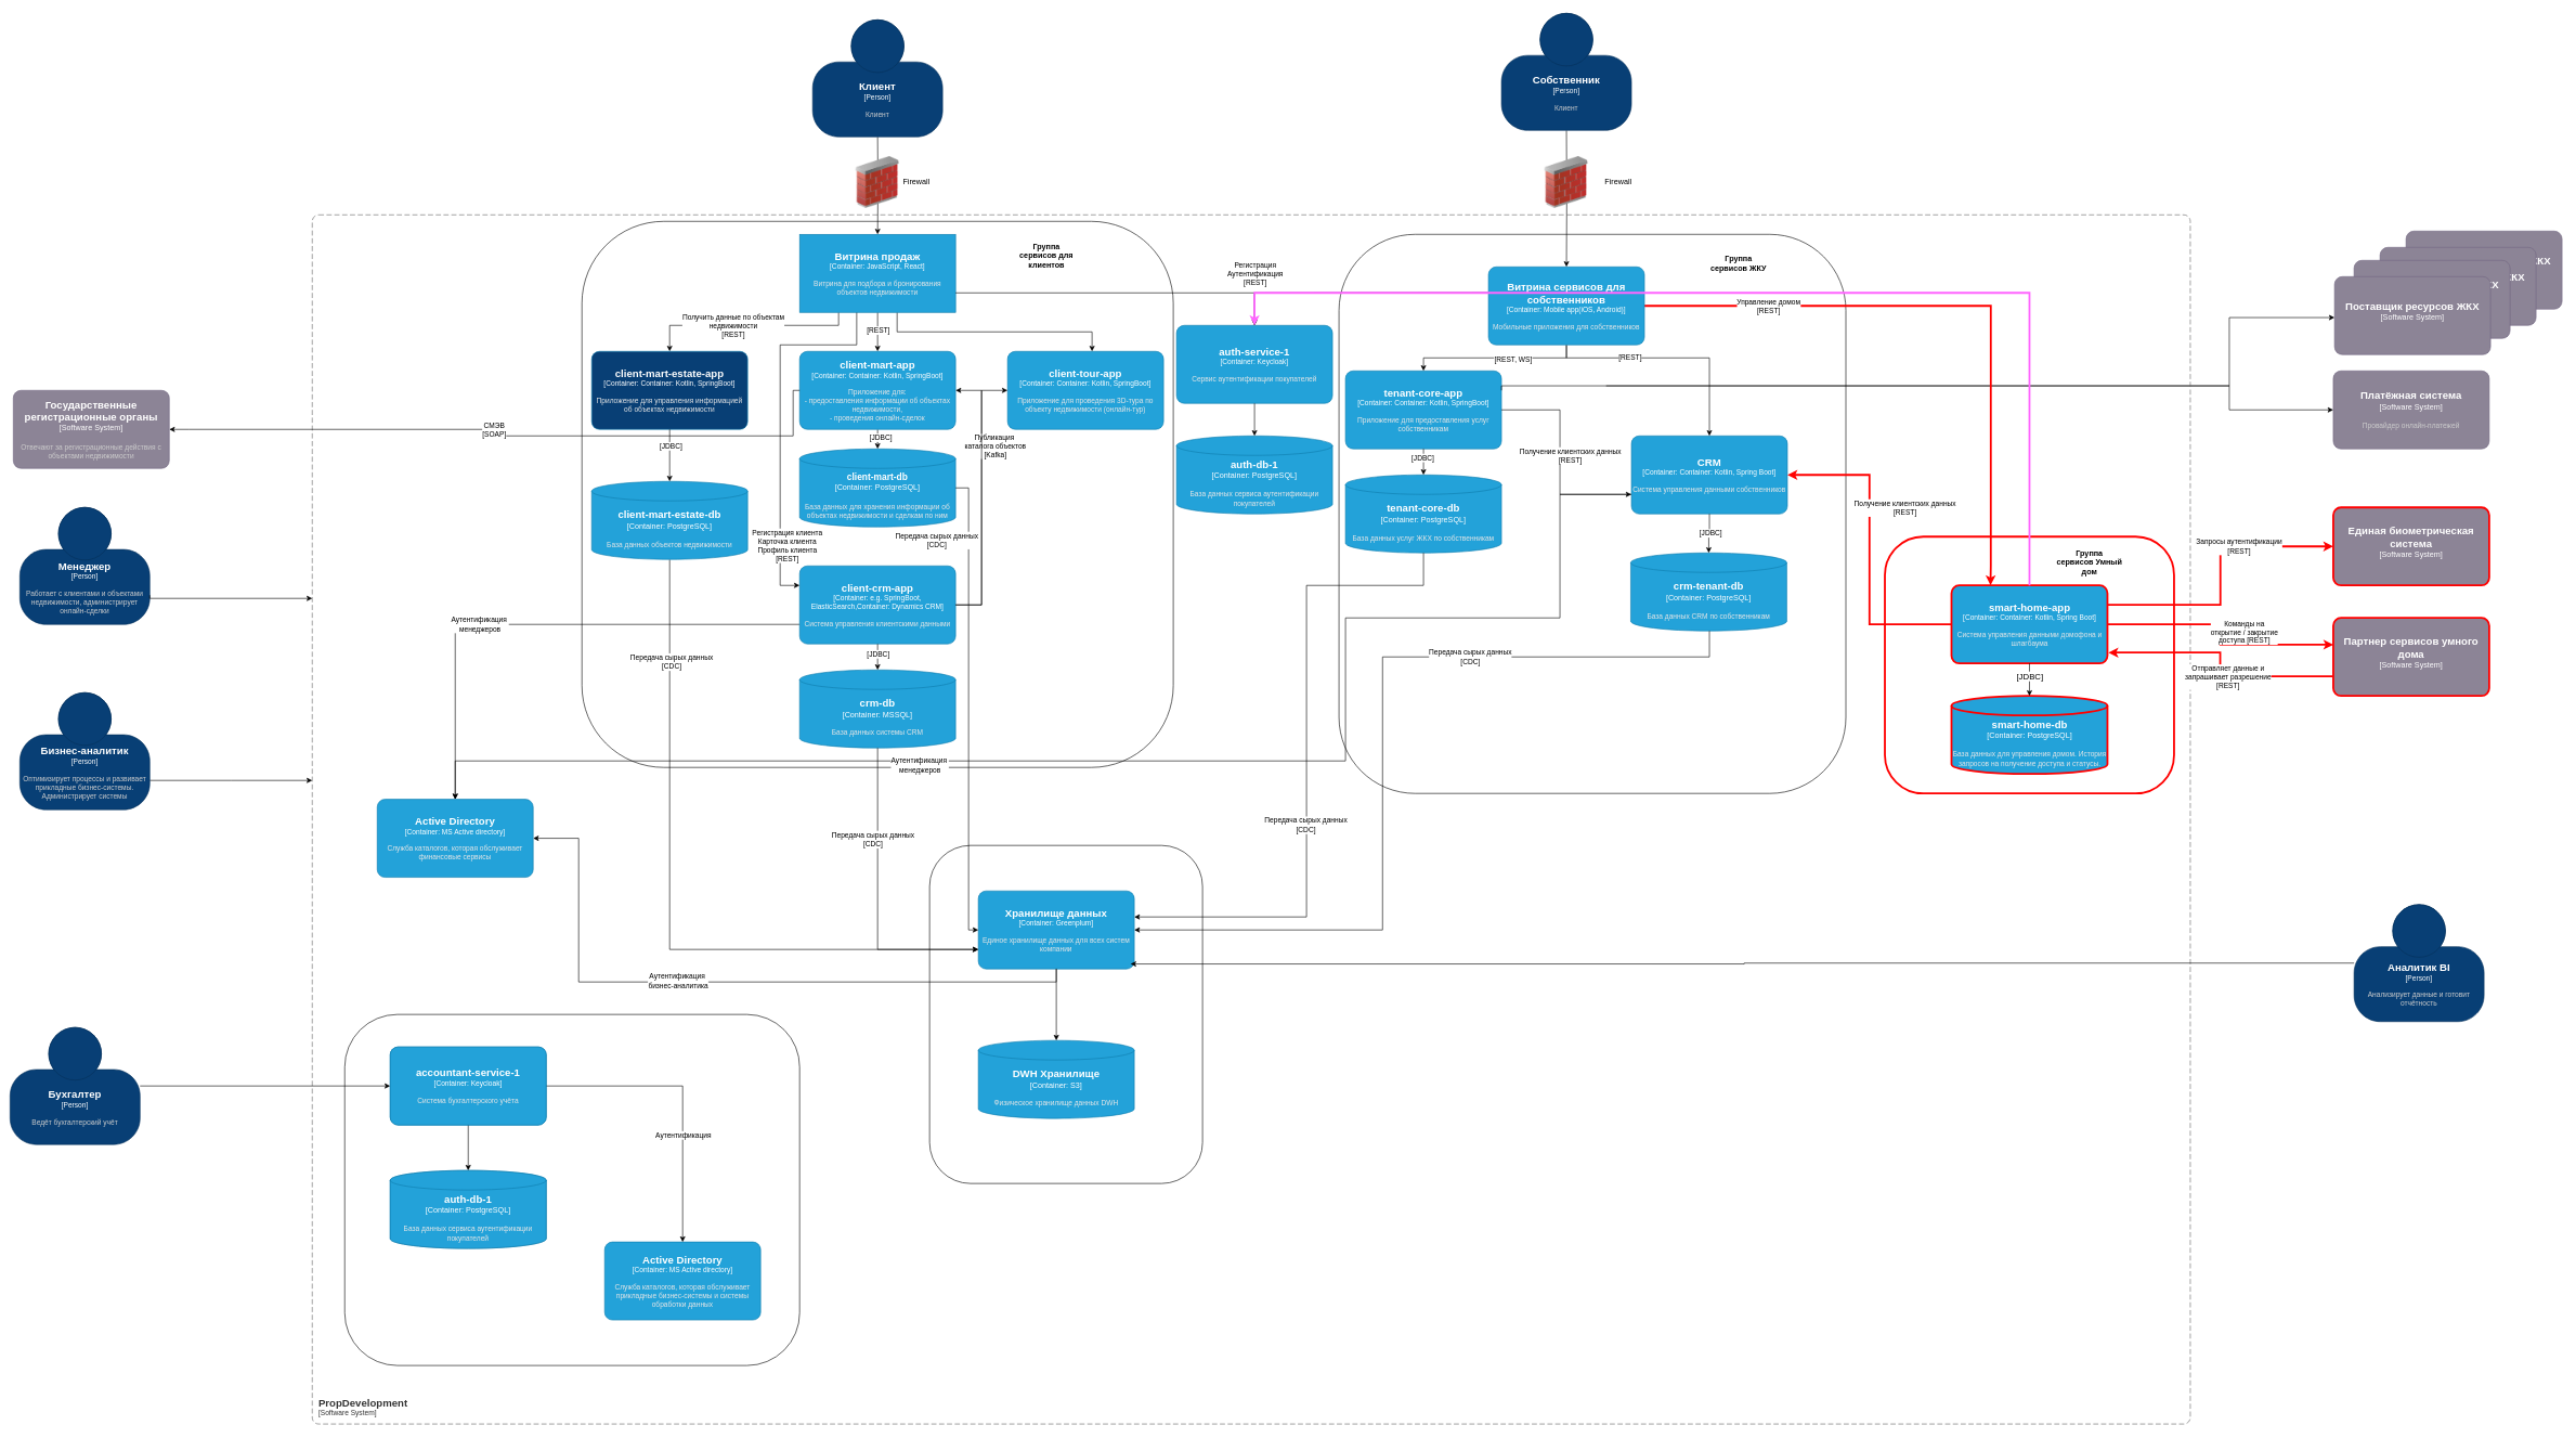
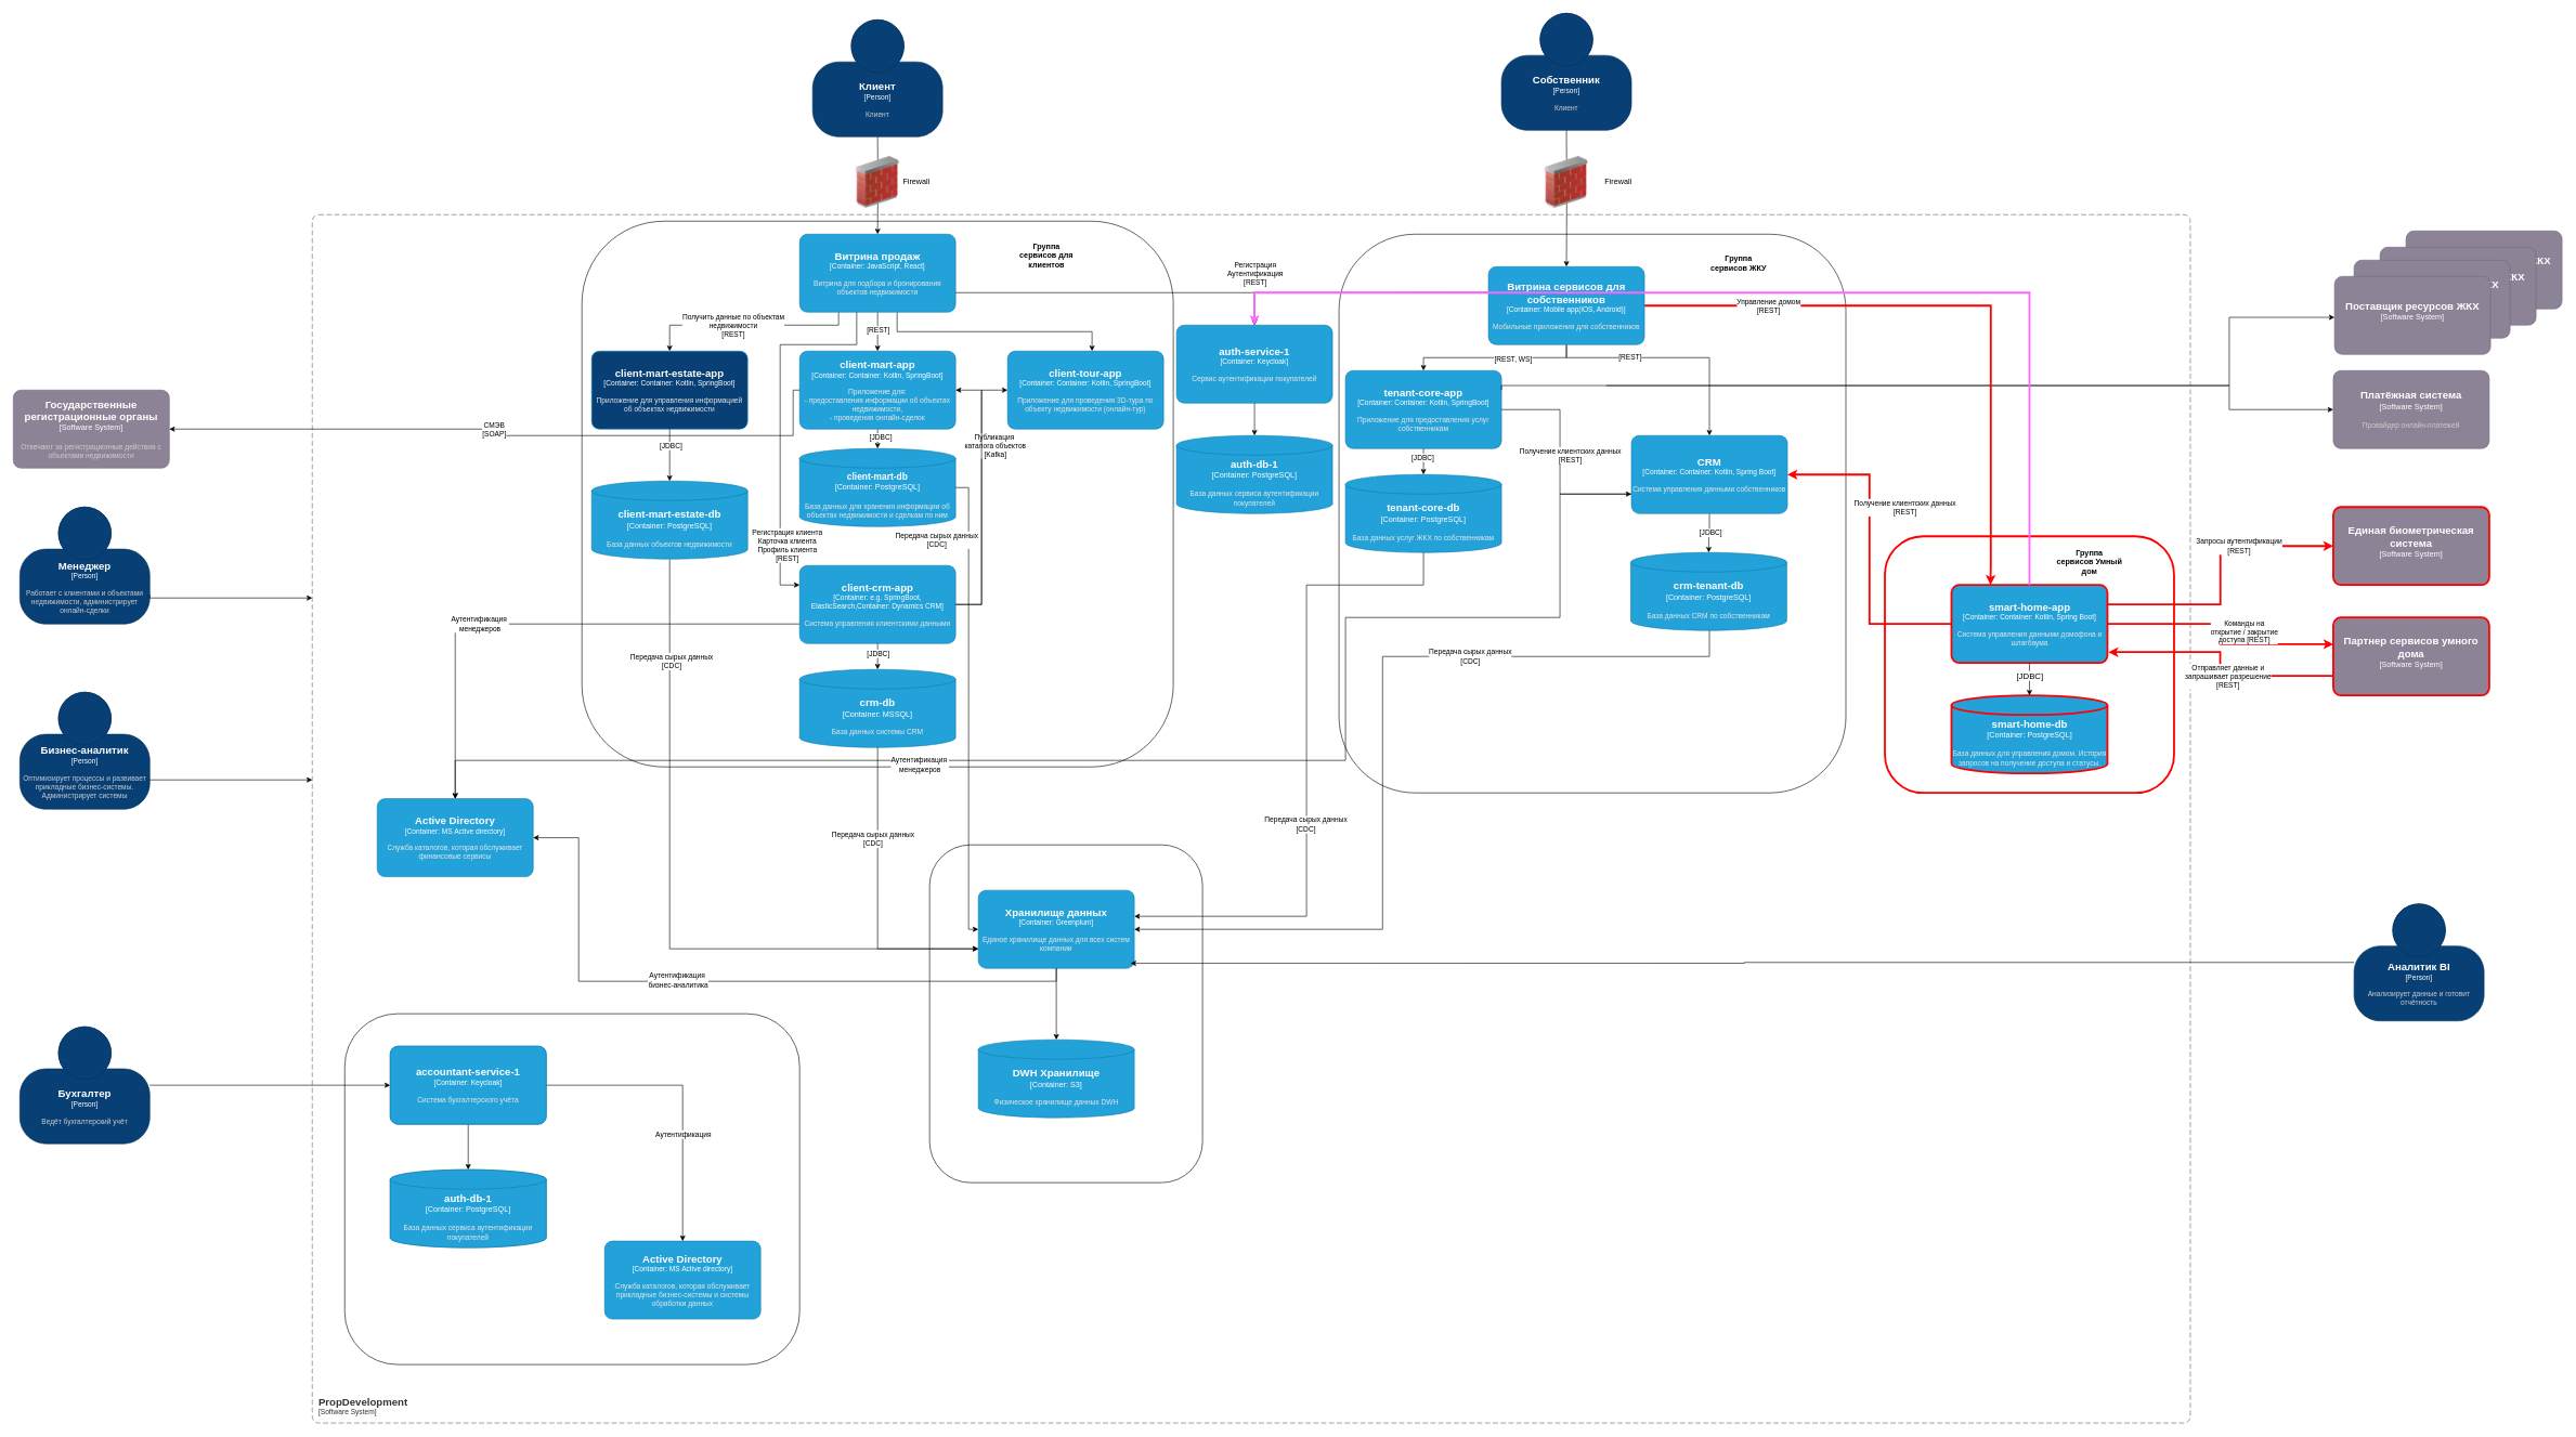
- <mxCell id="62" value="&lt;font style=&quot;font-size: 16px&quot;&gt;&lt;b&gt;Витрина продаж&lt;/b&gt;&lt;/font&gt;&lt;div&gt;[Container: JavaScript, React]&lt;/div&gt;&lt;br&gt;&lt;div&gt;&lt;font style=&quot;font-size: 11px&quot;&gt;&lt;font color=&quot;#E6E6E6&quot;&gt;Витрина для подбора и бронирования объектов недвижимости&lt;/font&gt;&lt;/div&gt;" style="whiteSpace=wrap;html=1;fontSize=11;labelBackgroundColor=none;fillColor=#23A2D9;fontColor=#ffffff;align=center;arcSize=10;strokeColor=#0E7DAD;metaEdit=1;resizable=0;points=[[0.25,0,0],[0.5,0,0],[0.75,0,0],[1,0.25,0],[1,0.5,0],[1,0.75,0],[0.75,1,0],[0.5,1,0],[0.25,1,0],[0,0.75,0],[0,0.5,0],[0,0.25,0]];rounded=0;" parent="1" vertex="1"><mxGeometry x="1230" y="360" width="240" height="120" as="geometry" /></mxCell>
+ <mxCell id="62" value="&lt;font style=&quot;font-size: 16px&quot;&gt;&lt;b&gt;Витрина продаж&lt;/b&gt;&lt;/font&gt;&lt;div&gt;[Container: JavaScript, React]&lt;/div&gt;&lt;br&gt;&lt;div&gt;&lt;font style=&quot;font-size: 11px&quot;&gt;&lt;font color=&quot;#E6E6E6&quot;&gt;Витрина для подбора и бронирования объектов недвижимости&lt;/font&gt;&lt;/div&gt;" style="rounded=1;whiteSpace=wrap;html=1;fontSize=11;labelBackgroundColor=none;fillColor=#23A2D9;fontColor=#ffffff;align=center;arcSize=10;strokeColor=#0E7DAD;metaEdit=1;resizable=0;points=[[0.25,0,0],[0.5,0,0],[0.75,0,0],[1,0.25,0],[1,0.5,0],[1,0.75,0],[0.75,1,0],[0.5,1,0],[0.25,1,0],[0,0.75,0],[0,0.5,0],[0,0.25,0]];" parent="1" vertex="1"><mxGeometry x="1230" y="360" width="240" height="120" as="geometry" /></mxCell>
- <mxCell id="67" value="&lt;font style=&quot;font-size: 16px&quot;&gt;&lt;b&gt;Бухгалтер&lt;/b&gt;&lt;/font&gt;&lt;div&gt;[Person]&lt;/div&gt;&lt;br&gt;&lt;div&gt;&lt;font style=&quot;font-size: 11px&quot;&gt;&lt;font color=&quot;#cccccc&quot;&gt;Ведёт бухгалтерский учёт&lt;/font&gt;&lt;/div&gt;" style="html=1;fontSize=11;dashed=0;whiteSpace=wrap;fillColor=#083F75;strokeColor=#06315C;fontColor=#ffffff;shape=mxgraph.c4.person2;align=center;metaEdit=1;points=[[0.5,0,0],[1,0.5,0],[1,0.75,0],[0.75,1,0],[0.5,1,0],[0.25,1,0],[0,0.75,0],[0,0.5,0]];resizable=0;" parent="1" vertex="1"><mxGeometry x="15" y="1580" width="200" height="180" as="geometry" /></mxCell>
+ <mxCell id="67" value="&lt;font style=&quot;font-size: 16px&quot;&gt;&lt;b&gt;Бухгалтер&lt;/b&gt;&lt;/font&gt;&lt;div&gt;[Person]&lt;/div&gt;&lt;br&gt;&lt;div&gt;&lt;font style=&quot;font-size: 11px&quot;&gt;&lt;font color=&quot;#cccccc&quot;&gt;Ведёт бухгалтерский учёт&lt;/font&gt;&lt;/div&gt;" style="html=1;fontSize=11;dashed=0;whiteSpace=wrap;fillColor=#083F75;strokeColor=#06315C;fontColor=#ffffff;shape=mxgraph.c4.person2;align=center;metaEdit=1;points=[[0.5,0,0],[1,0.5,0],[1,0.75,0],[0.75,1,0],[0.5,1,0],[0.25,1,0],[0,0.75,0],[0,0.5,0]];resizable=0;" parent="1" vertex="1"><mxGeometry x="30" y="1580" width="200" height="180" as="geometry" /></mxCell>
